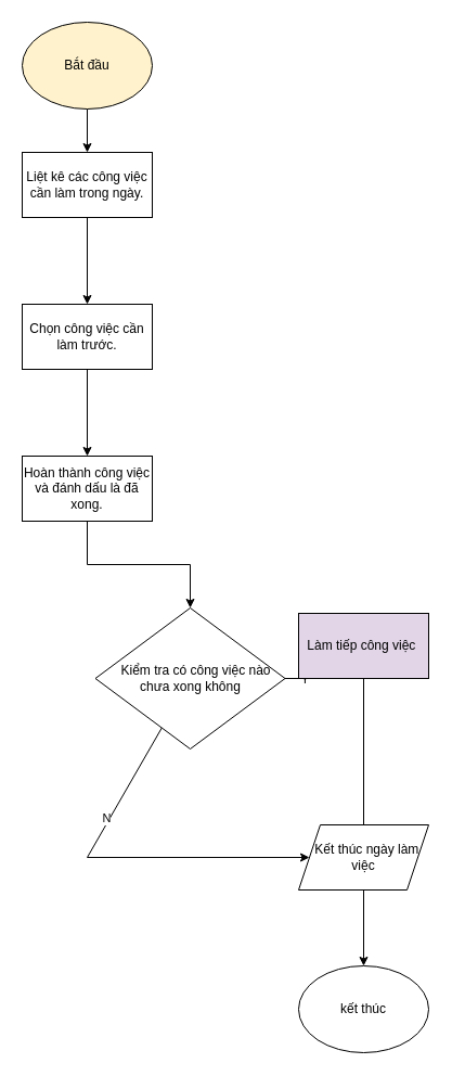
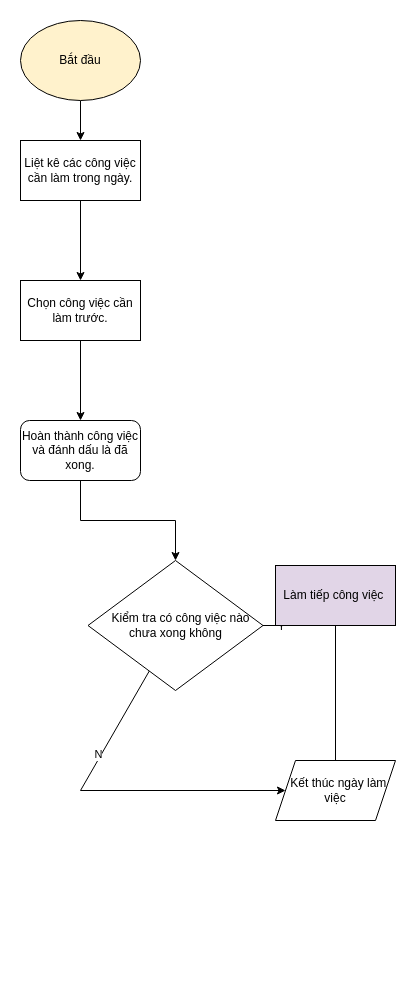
- <mxCell id="9" value="Hoàn thành công việc và đánh dấu là đã xong." style="whiteSpace=wrap;html=1;" vertex="1" parent="1"><mxGeometry x="20" y="420" width="120" height="60" as="geometry" /></mxCell>
+ <mxCell id="9" value="Hoàn thành công việc và đánh dấu là đã xong." style="whiteSpace=wrap;html=1;rounded=1;" vertex="1" parent="1"><mxGeometry x="20" y="420" width="120" height="60" as="geometry" /></mxCell>
- <mxCell id="19" value="" style="endArrow=classic;html=1;rounded=0;" edge="1" parent="1" source="15" target="18"><mxGeometry width="50" height="50" relative="1" as="geometry"><mxPoint x="70" y="990" as="sourcePoint" /><mxPoint x="120" y="940" as="targetPoint" /></mxGeometry></mxCell>
- <mxCell id="18" value="kết thúc" style="ellipse;whiteSpace=wrap;html=1;" vertex="1" parent="1"><mxGeometry x="275" y="890" width="120" height="80" as="geometry" /></mxCell>
